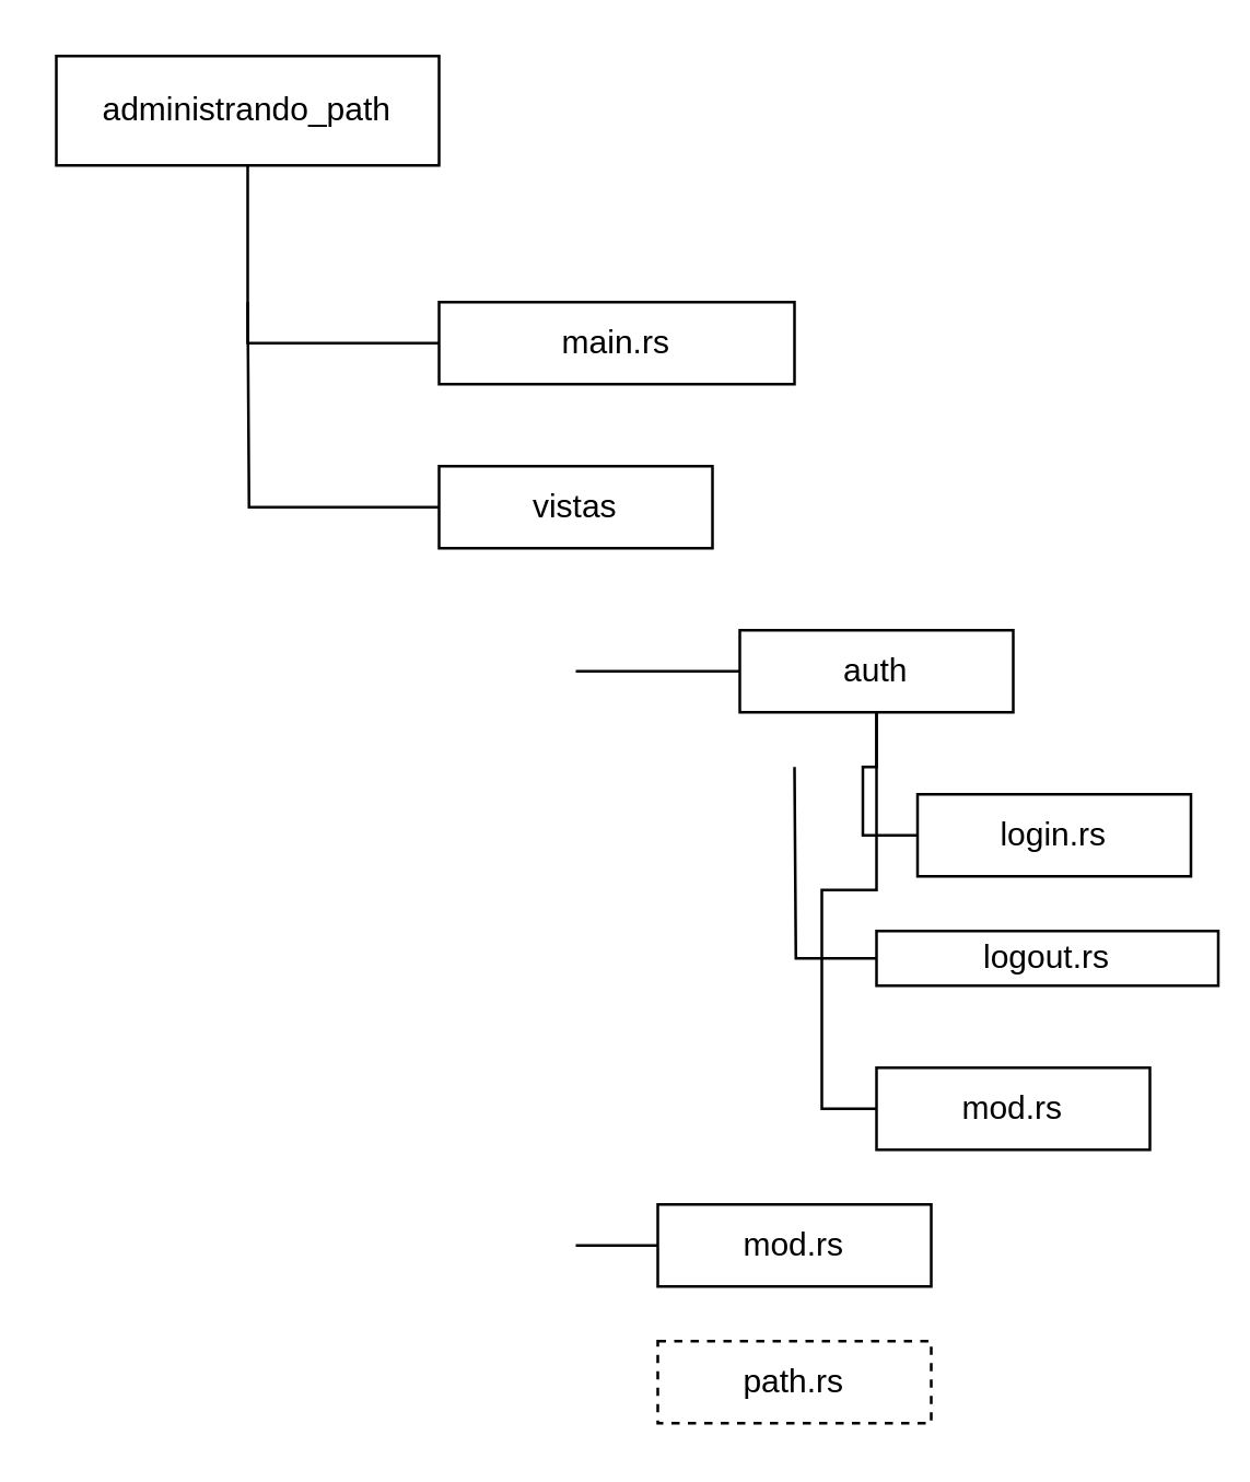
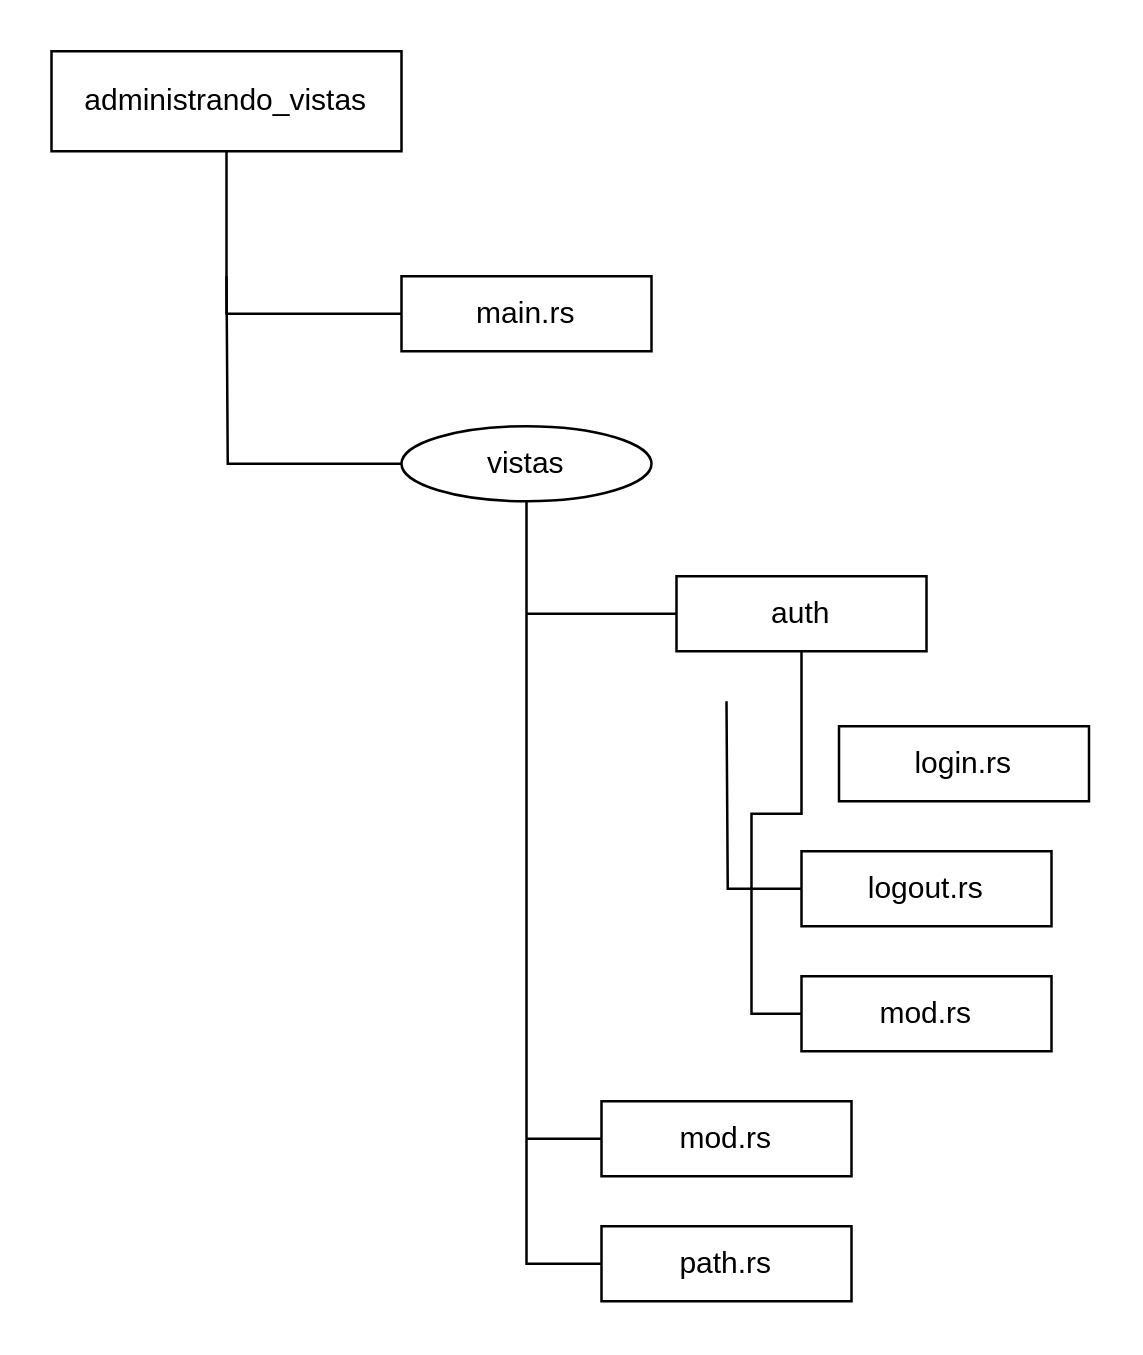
- <mxCell id="3" value="administrando_path" style="rounded=0;whiteSpace=wrap;html=1;" vertex="1" parent="1"><mxGeometry x="20" y="20" width="140" height="40" as="geometry" /></mxCell>
+ <mxCell id="3" value="administrando_vistas" style="rounded=0;whiteSpace=wrap;html=1;" vertex="1" parent="1"><mxGeometry x="20" y="20" width="140" height="40" as="geometry" /></mxCell>
- <mxCell id="4" value="main.rs" style="rounded=0;whiteSpace=wrap;html=1;" vertex="1" parent="1"><mxGeometry x="160" y="110" width="130" height="30" as="geometry" /></mxCell>
+ <mxCell id="4" value="main.rs" style="rounded=0;whiteSpace=wrap;html=1;" vertex="1" parent="1"><mxGeometry x="160" y="110" width="100" height="30" as="geometry" /></mxCell>
- <mxCell id="7" value="vistas" style="rounded=0;whiteSpace=wrap;html=1;" vertex="1" parent="1"><mxGeometry x="160" y="170" width="100" height="30" as="geometry" /></mxCell>
+ <mxCell id="7" value="vistas" style="ellipse;whiteSpace=wrap;html=1;" vertex="1" parent="1"><mxGeometry x="160" y="170" width="100" height="30" as="geometry" /></mxCell>
- <mxCell id="9" style="edgeStyle=orthogonalEdgeStyle;rounded=0;orthogonalLoop=1;jettySize=auto;html=1;exitX=0.5;exitY=1;exitDx=0;exitDy=0;endArrow=none;endFill=0;entryX=0;entryY=0.5;entryDx=0;entryDy=0;" edge="1" parent="1" source="10" target="11"><mxGeometry relative="1" as="geometry"><mxPoint x="290" y="310" as="targetPoint" /></mxGeometry></mxCell>
+ <mxCell id="6" style="edgeStyle=orthogonalEdgeStyle;rounded=0;orthogonalLoop=1;jettySize=auto;html=1;exitX=0.5;exitY=1;exitDx=0;exitDy=0;endArrow=none;endFill=0;entryX=0;entryY=0.5;entryDx=0;entryDy=0;" edge="1" parent="1" source="7" target="18"><mxGeometry relative="1" as="geometry"><mxPoint x="210" y="510" as="targetPoint" /></mxGeometry></mxCell>
- <mxCell id="13" value="logout.rs" style="rounded=0;whiteSpace=wrap;html=1;" vertex="1" parent="1"><mxGeometry x="320" y="340" width="125" height="20" as="geometry" /></mxCell>
+ <mxCell id="13" value="logout.rs" style="rounded=0;whiteSpace=wrap;html=1;" vertex="1" parent="1"><mxGeometry x="320" y="340" width="100" height="30" as="geometry" /></mxCell>
- <mxCell id="18" value="path.rs" style="rounded=0;whiteSpace=wrap;html=1;dashed=1;" vertex="1" parent="1"><mxGeometry x="240" y="490" width="100" height="30" as="geometry" /></mxCell>
+ <mxCell id="18" value="path.rs" style="rounded=0;whiteSpace=wrap;html=1;" vertex="1" parent="1"><mxGeometry x="240" y="490" width="100" height="30" as="geometry" /></mxCell>
